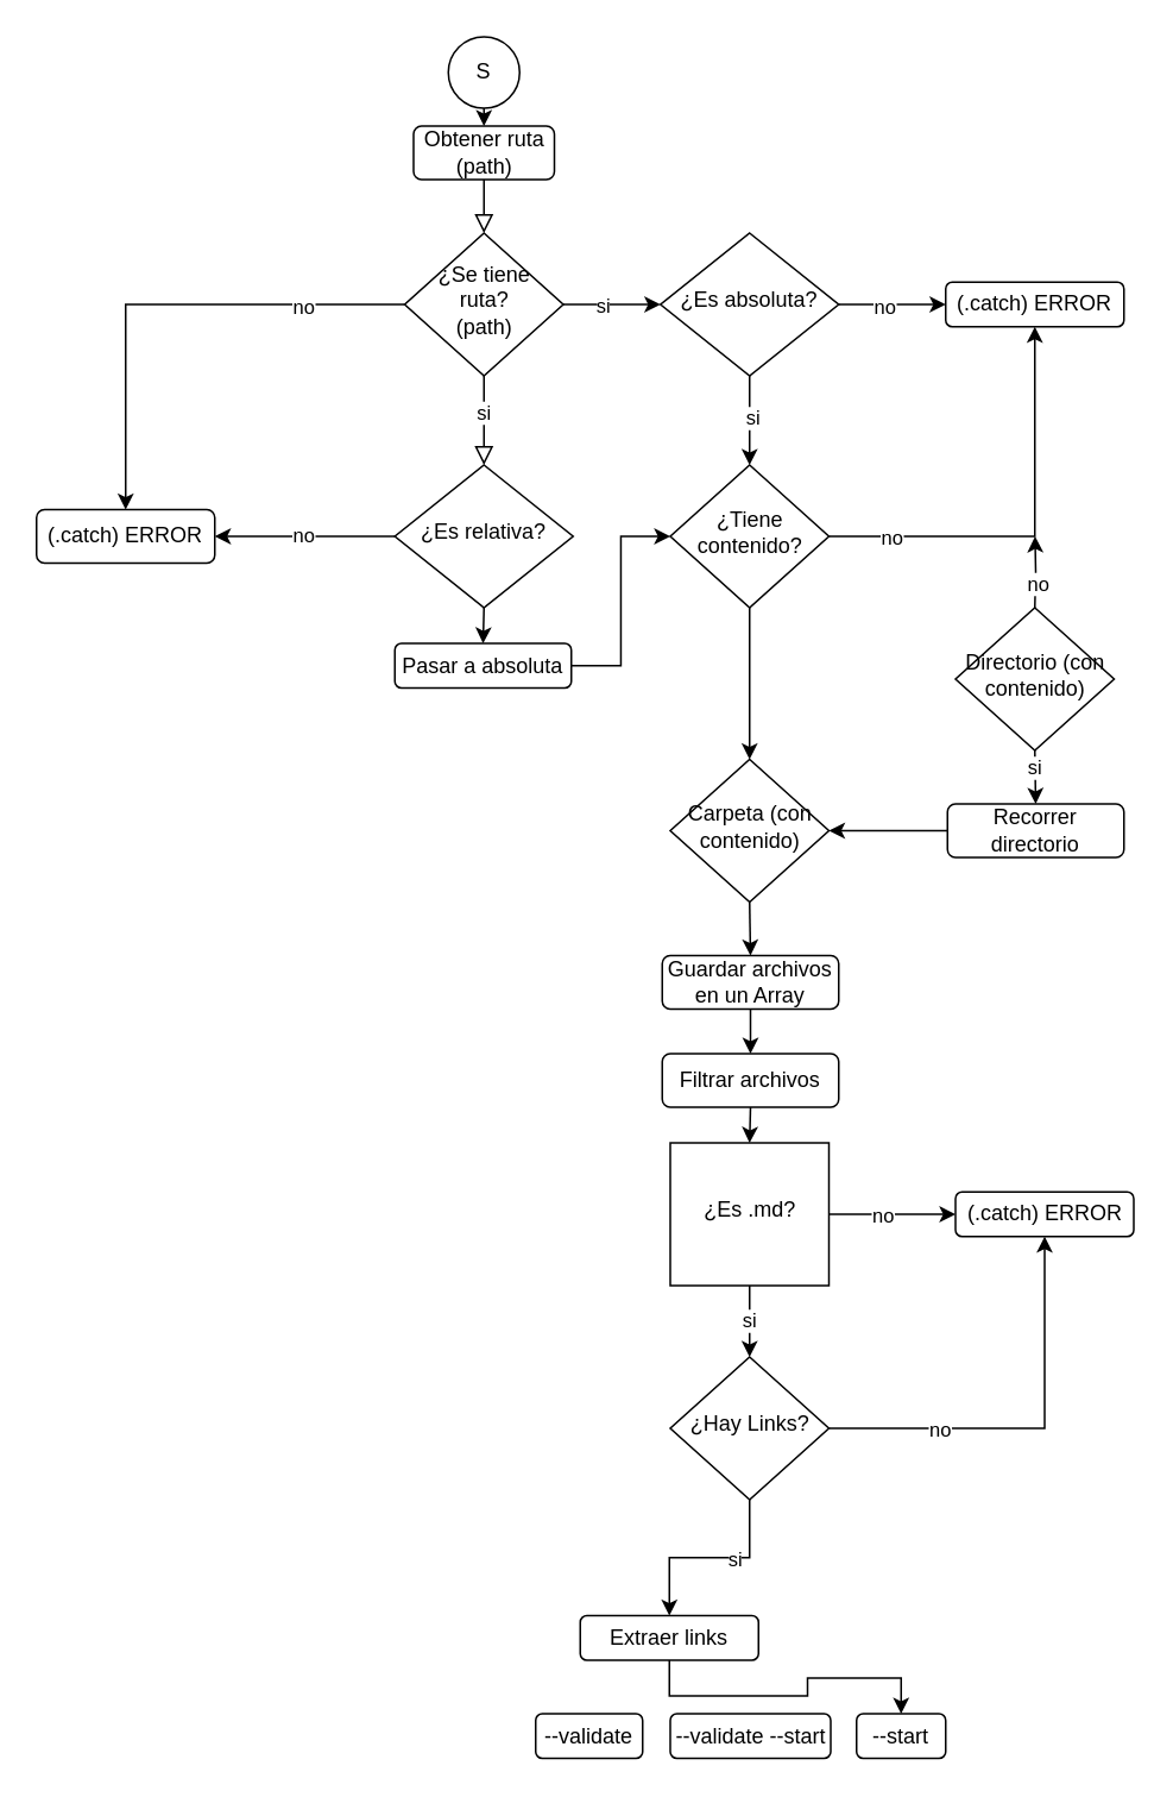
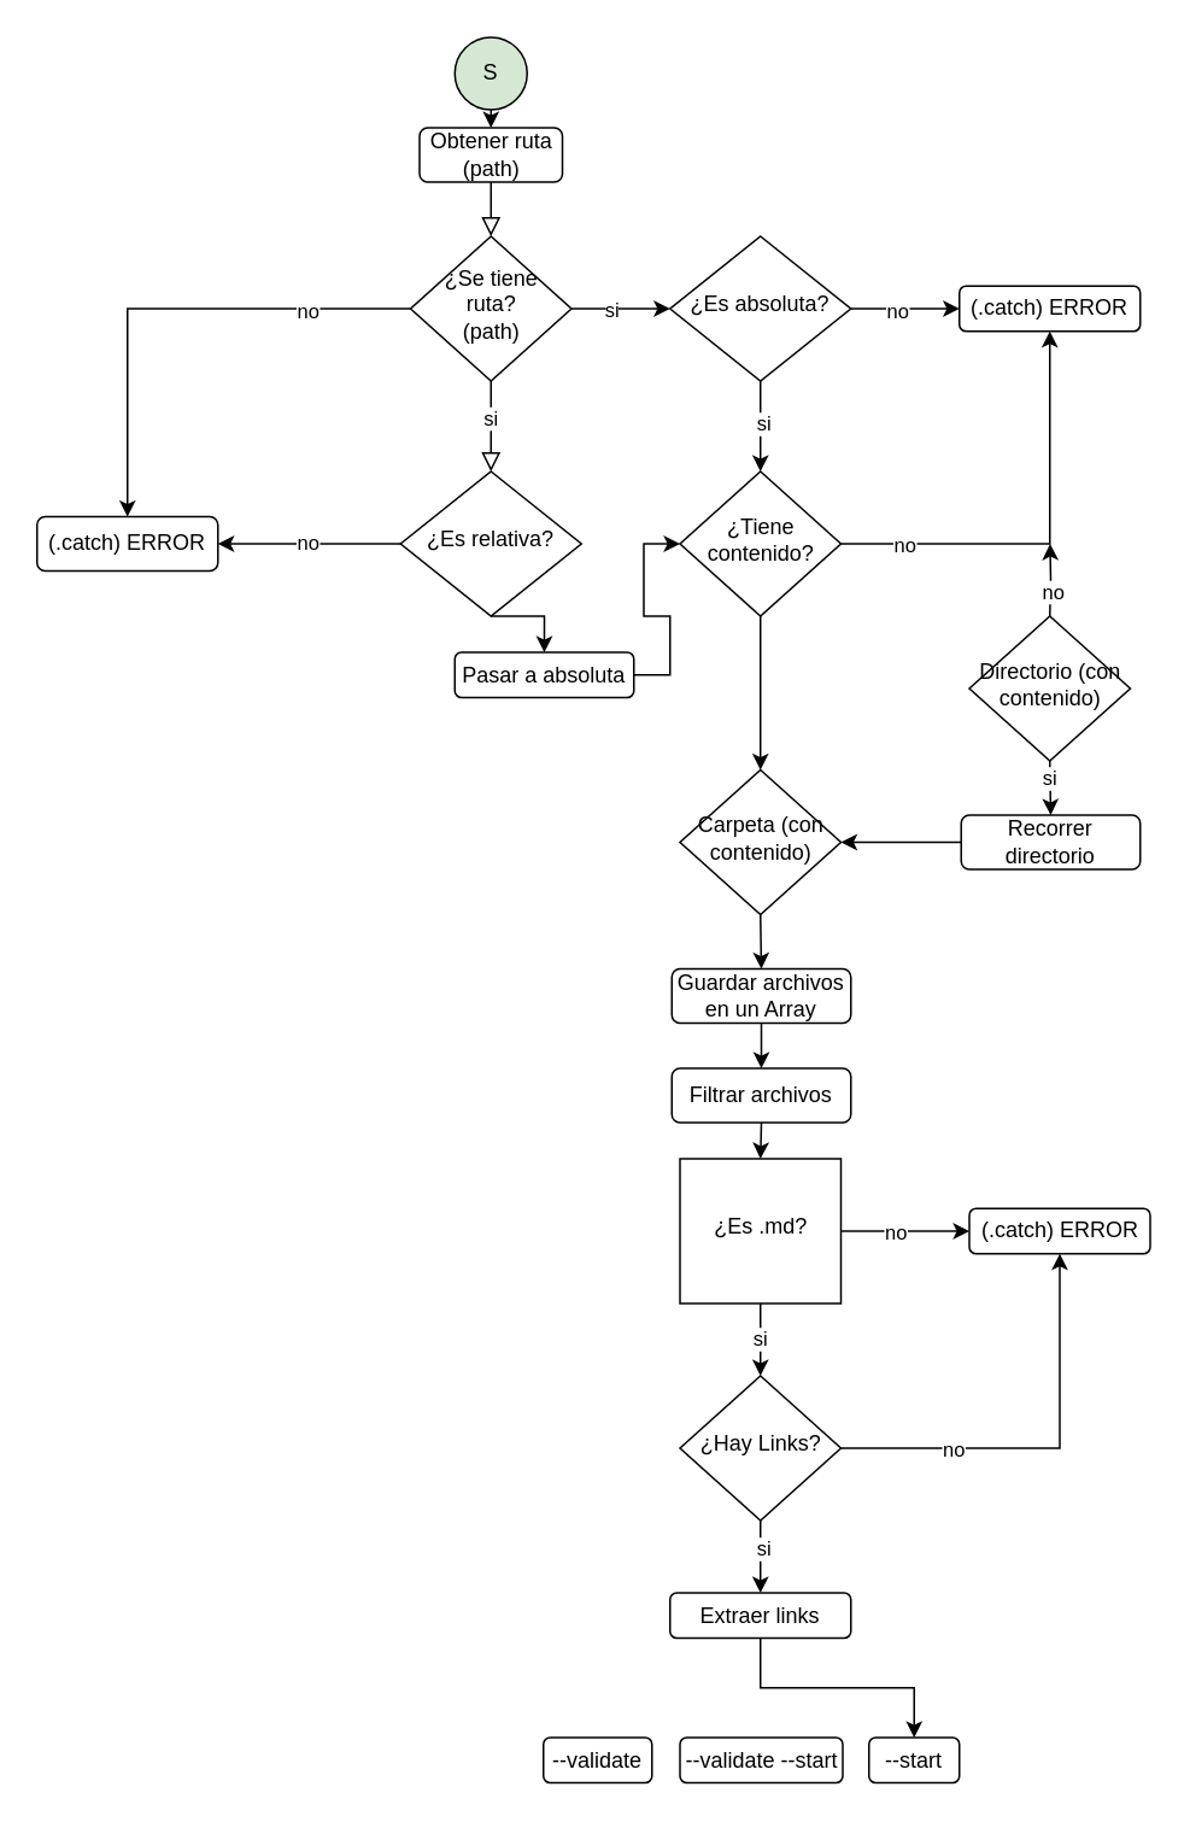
- <mxCell id="15" value="S" style="ellipse;whiteSpace=wrap;html=1;aspect=fixed;" vertex="1" parent="1"><mxGeometry x="251" y="20" width="40" height="40" as="geometry" /></mxCell>
+ <mxCell id="15" value="S" style="ellipse;whiteSpace=wrap;html=1;aspect=fixed;fillColor=#d5e8d4;" vertex="1" parent="1"><mxGeometry x="251" y="20" width="40" height="40" as="geometry" /></mxCell>
- <mxCell id="18" value="Pasar a absoluta" style="rounded=1;whiteSpace=wrap;html=1;" vertex="1" parent="1"><mxGeometry x="221" y="360" width="99" height="25" as="geometry" /></mxCell>
+ <mxCell id="18" value="Pasar a absoluta" style="rounded=1;whiteSpace=wrap;html=1;" vertex="1" parent="1"><mxGeometry x="251" y="360" width="99" height="25" as="geometry" /></mxCell>
- <mxCell id="53" value="Extraer links" style="rounded=1;whiteSpace=wrap;html=1;" vertex="1" parent="1"><mxGeometry x="325" y="905" width="100" height="25" as="geometry" /></mxCell>
+ <mxCell id="53" value="Extraer links" style="rounded=1;whiteSpace=wrap;html=1;" vertex="1" parent="1"><mxGeometry x="370" y="880" width="100" height="25" as="geometry" /></mxCell>
